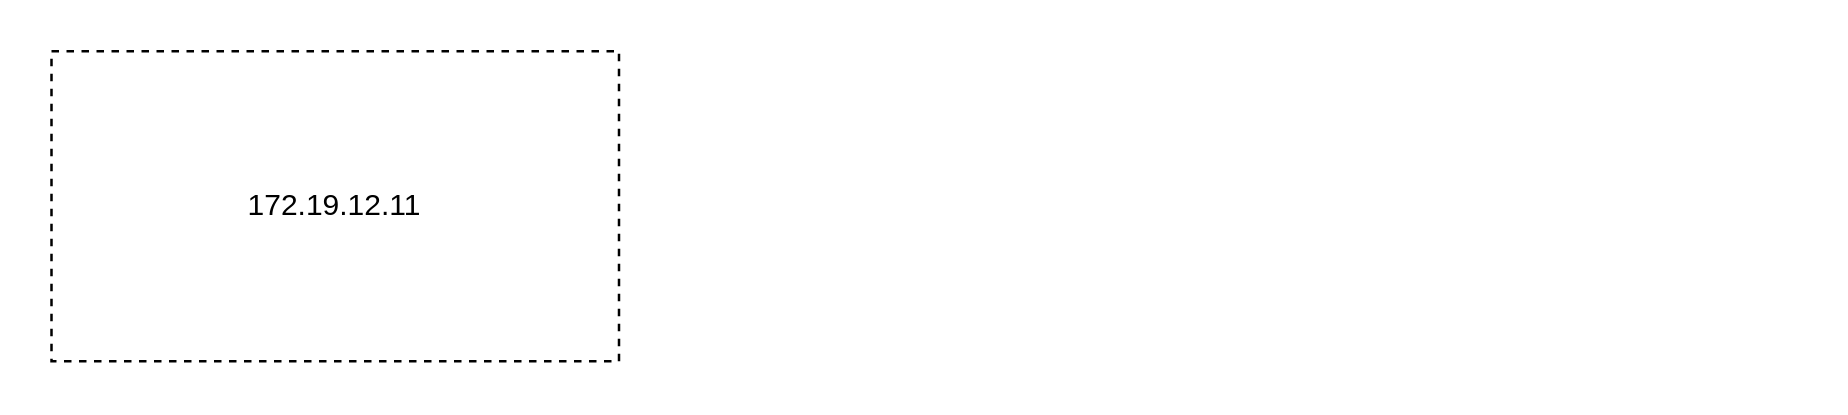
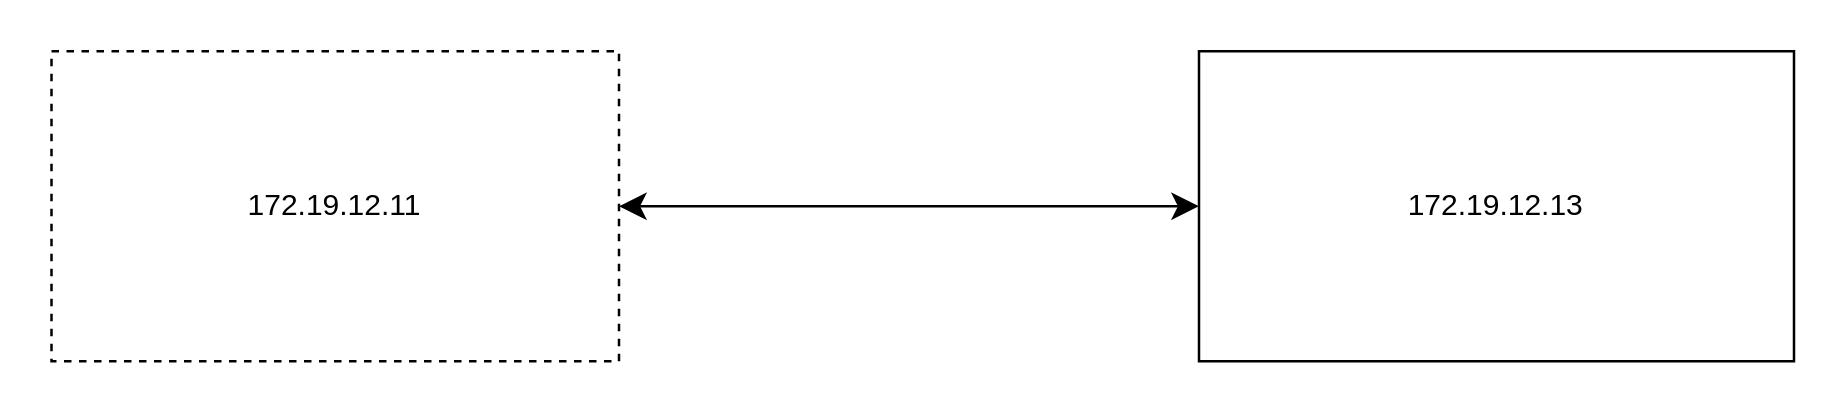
+ <mxCell id="4" value="" style="endArrow=classic;startArrow=classic;html=1;rounded=0;fontSize=12;startSize=8;endSize=8;entryX=0;entryY=0.5;entryDx=0;entryDy=0;" edge="1" parent="1" source="2" target="3"><mxGeometry width="50" height="50" relative="1" as="geometry"><mxPoint x="437" y="120" as="sourcePoint" /><mxPoint x="487" y="70" as="targetPoint" /></mxGeometry></mxCell>
+ <mxCell id="3" value="&lt;div&gt;172.19.12.13&lt;/div&gt;" style="rounded=0;whiteSpace=wrap;html=1;" vertex="1" parent="1"><mxGeometry x="479" y="20" width="238" height="124" as="geometry" /></mxCell>
